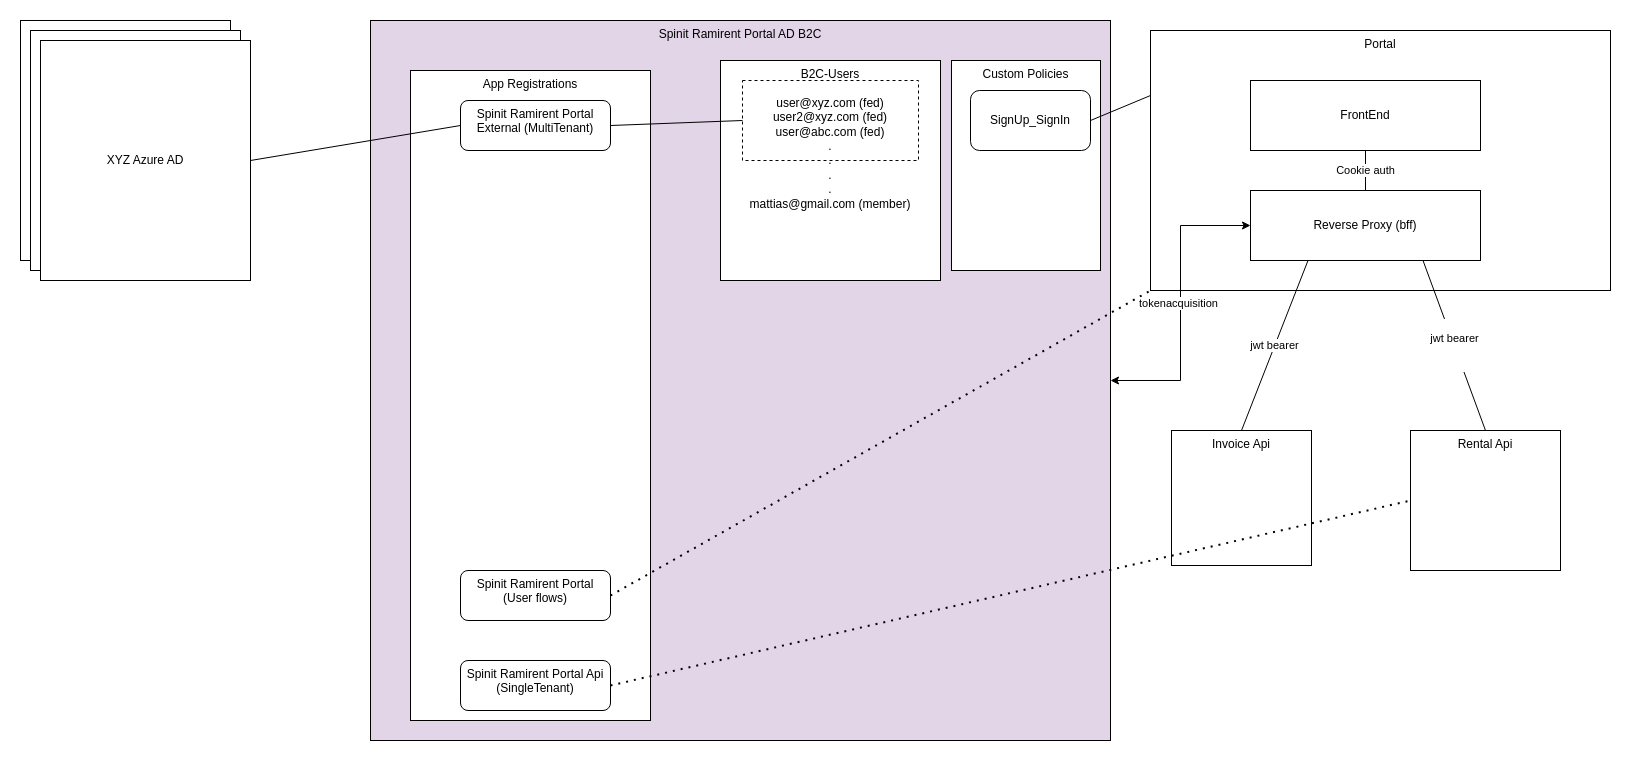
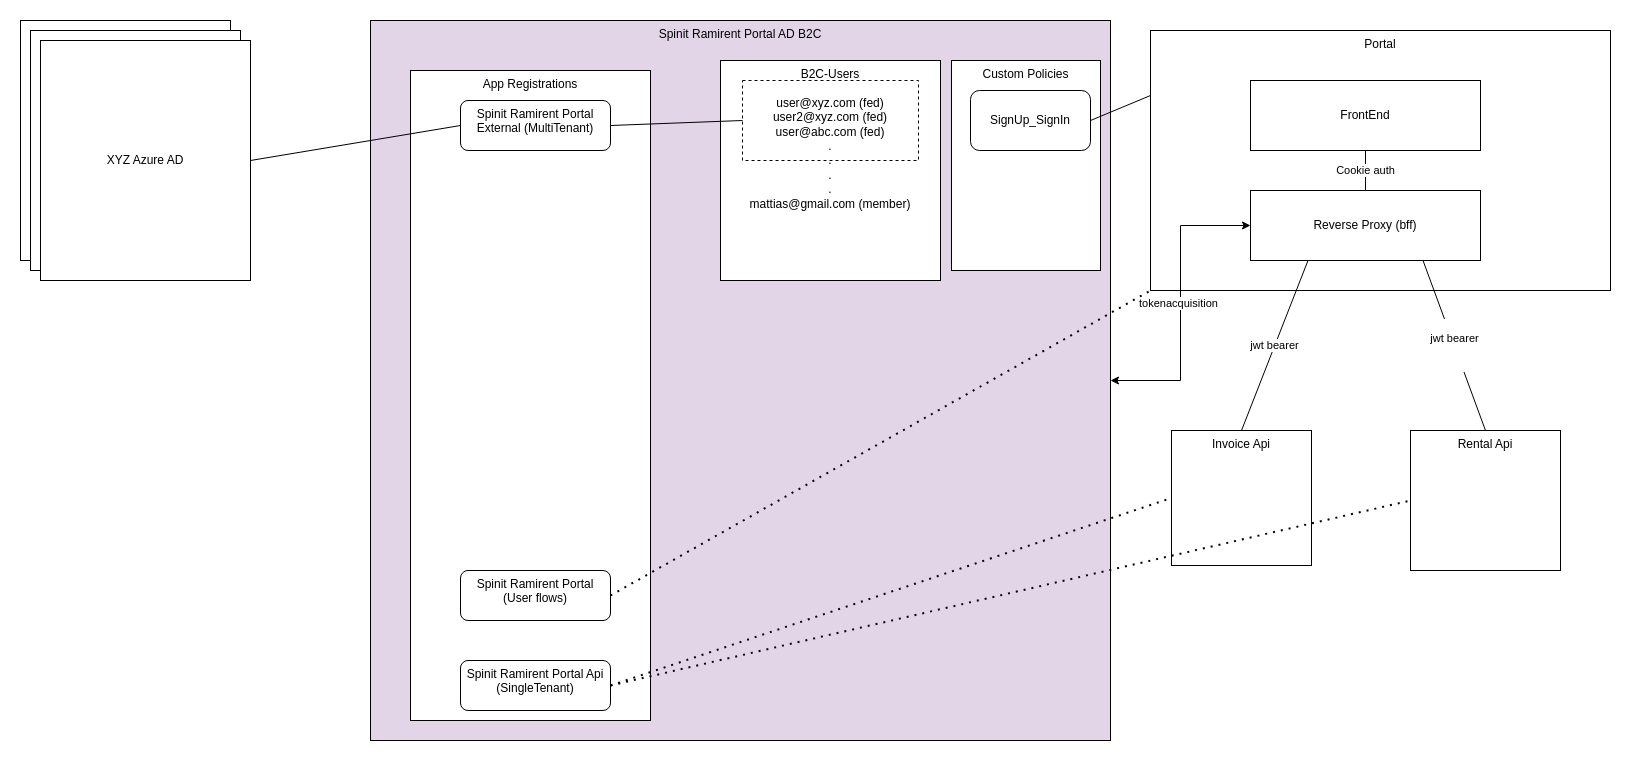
+ <mxCell id="26" value="" style="endArrow=none;dashed=1;html=1;dashPattern=1 3;strokeWidth=2;rounded=0;entryX=0;entryY=0.5;entryDx=0;entryDy=0;exitX=1;exitY=0.5;exitDx=0;exitDy=0;" edge="1" parent="1" source="13" target="17"><mxGeometry width="50" height="50" relative="1" as="geometry"><mxPoint x="1220" y="650" as="sourcePoint" /><mxPoint x="910" y="340" as="targetPoint" /></mxGeometry></mxCell>
